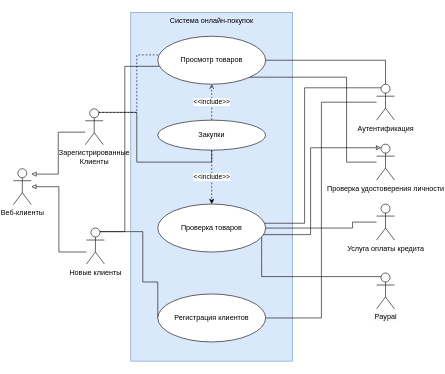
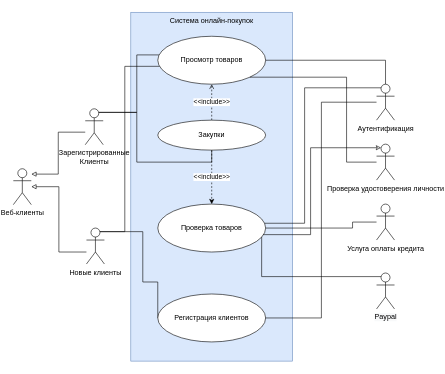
- <mxCell id="7" style="edgeStyle=orthogonalEdgeStyle;rounded=0;orthogonalLoop=1;jettySize=auto;html=1;entryX=0.012;entryY=0.389;entryDx=0;entryDy=0;endArrow=none;endFill=0;exitX=0.75;exitY=0.1;exitDx=0;exitDy=0;exitPerimeter=0;entryPerimeter=0;dashed=1;" edge="1" parent="1" source="9" target="12"><mxGeometry relative="1" as="geometry"><mxPoint x="176" y="190" as="sourcePoint" /><Array as="points"><mxPoint x="226" y="187" /><mxPoint x="226" y="91" /></Array></mxGeometry></mxCell>
+ <mxCell id="7" style="edgeStyle=orthogonalEdgeStyle;rounded=0;orthogonalLoop=1;jettySize=auto;html=1;entryX=0.012;entryY=0.389;entryDx=0;entryDy=0;endArrow=none;endFill=0;exitX=0.75;exitY=0.1;exitDx=0;exitDy=0;exitPerimeter=0;entryPerimeter=0;" edge="1" parent="1" source="9" target="12"><mxGeometry relative="1" as="geometry"><mxPoint x="176" y="190" as="sourcePoint" /><Array as="points"><mxPoint x="226" y="187" /><mxPoint x="226" y="91" /></Array></mxGeometry></mxCell>
